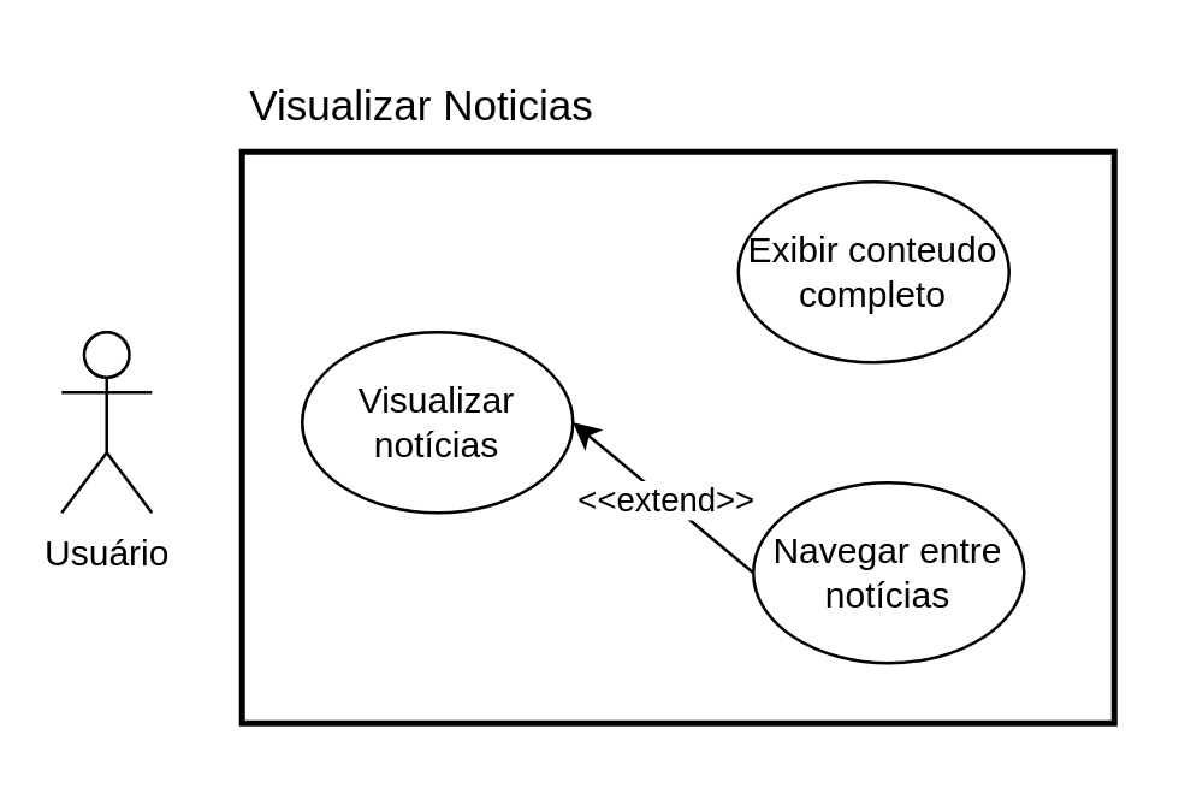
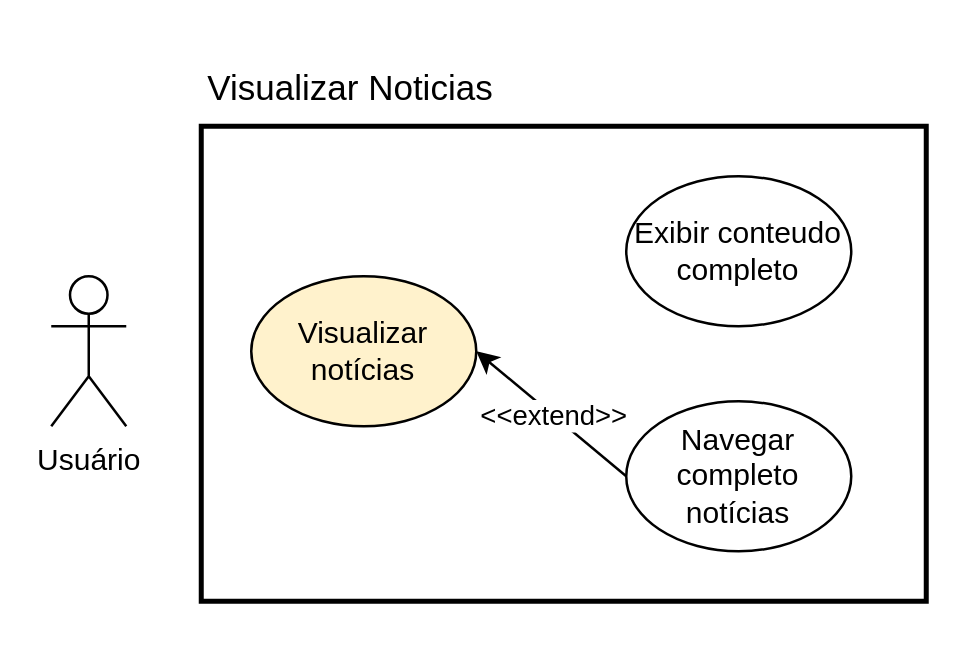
- <mxCell id="4" value="Exibir conteudo completo" style="ellipse;whiteSpace=wrap;html=1;" parent="1" vertex="1"><mxGeometry x="245" y="60" width="90" height="60" as="geometry" /></mxCell>
+ <mxCell id="4" value="Exibir conteudo completo" style="ellipse;whiteSpace=wrap;html=1;" parent="1" vertex="1"><mxGeometry x="250" y="70" width="90" height="60" as="geometry" /></mxCell>
- <mxCell id="3" value="Visualizar notícias" style="ellipse;whiteSpace=wrap;html=1;" parent="1" vertex="1"><mxGeometry x="100" y="110" width="90" height="60" as="geometry" /></mxCell>
+ <mxCell id="3" value="Visualizar notícias" style="ellipse;whiteSpace=wrap;html=1;fillColor=#fff2cc;" parent="1" vertex="1"><mxGeometry x="100" y="110" width="90" height="60" as="geometry" /></mxCell>
- <mxCell id="7" value="Navegar entre notícias" style="ellipse;whiteSpace=wrap;html=1;" parent="1" vertex="1"><mxGeometry x="250" y="160" width="90" height="60" as="geometry" /></mxCell>
+ <mxCell id="7" value="Navegar completo notícias" style="ellipse;whiteSpace=wrap;html=1;" parent="1" vertex="1"><mxGeometry x="250" y="160" width="90" height="60" as="geometry" /></mxCell>
